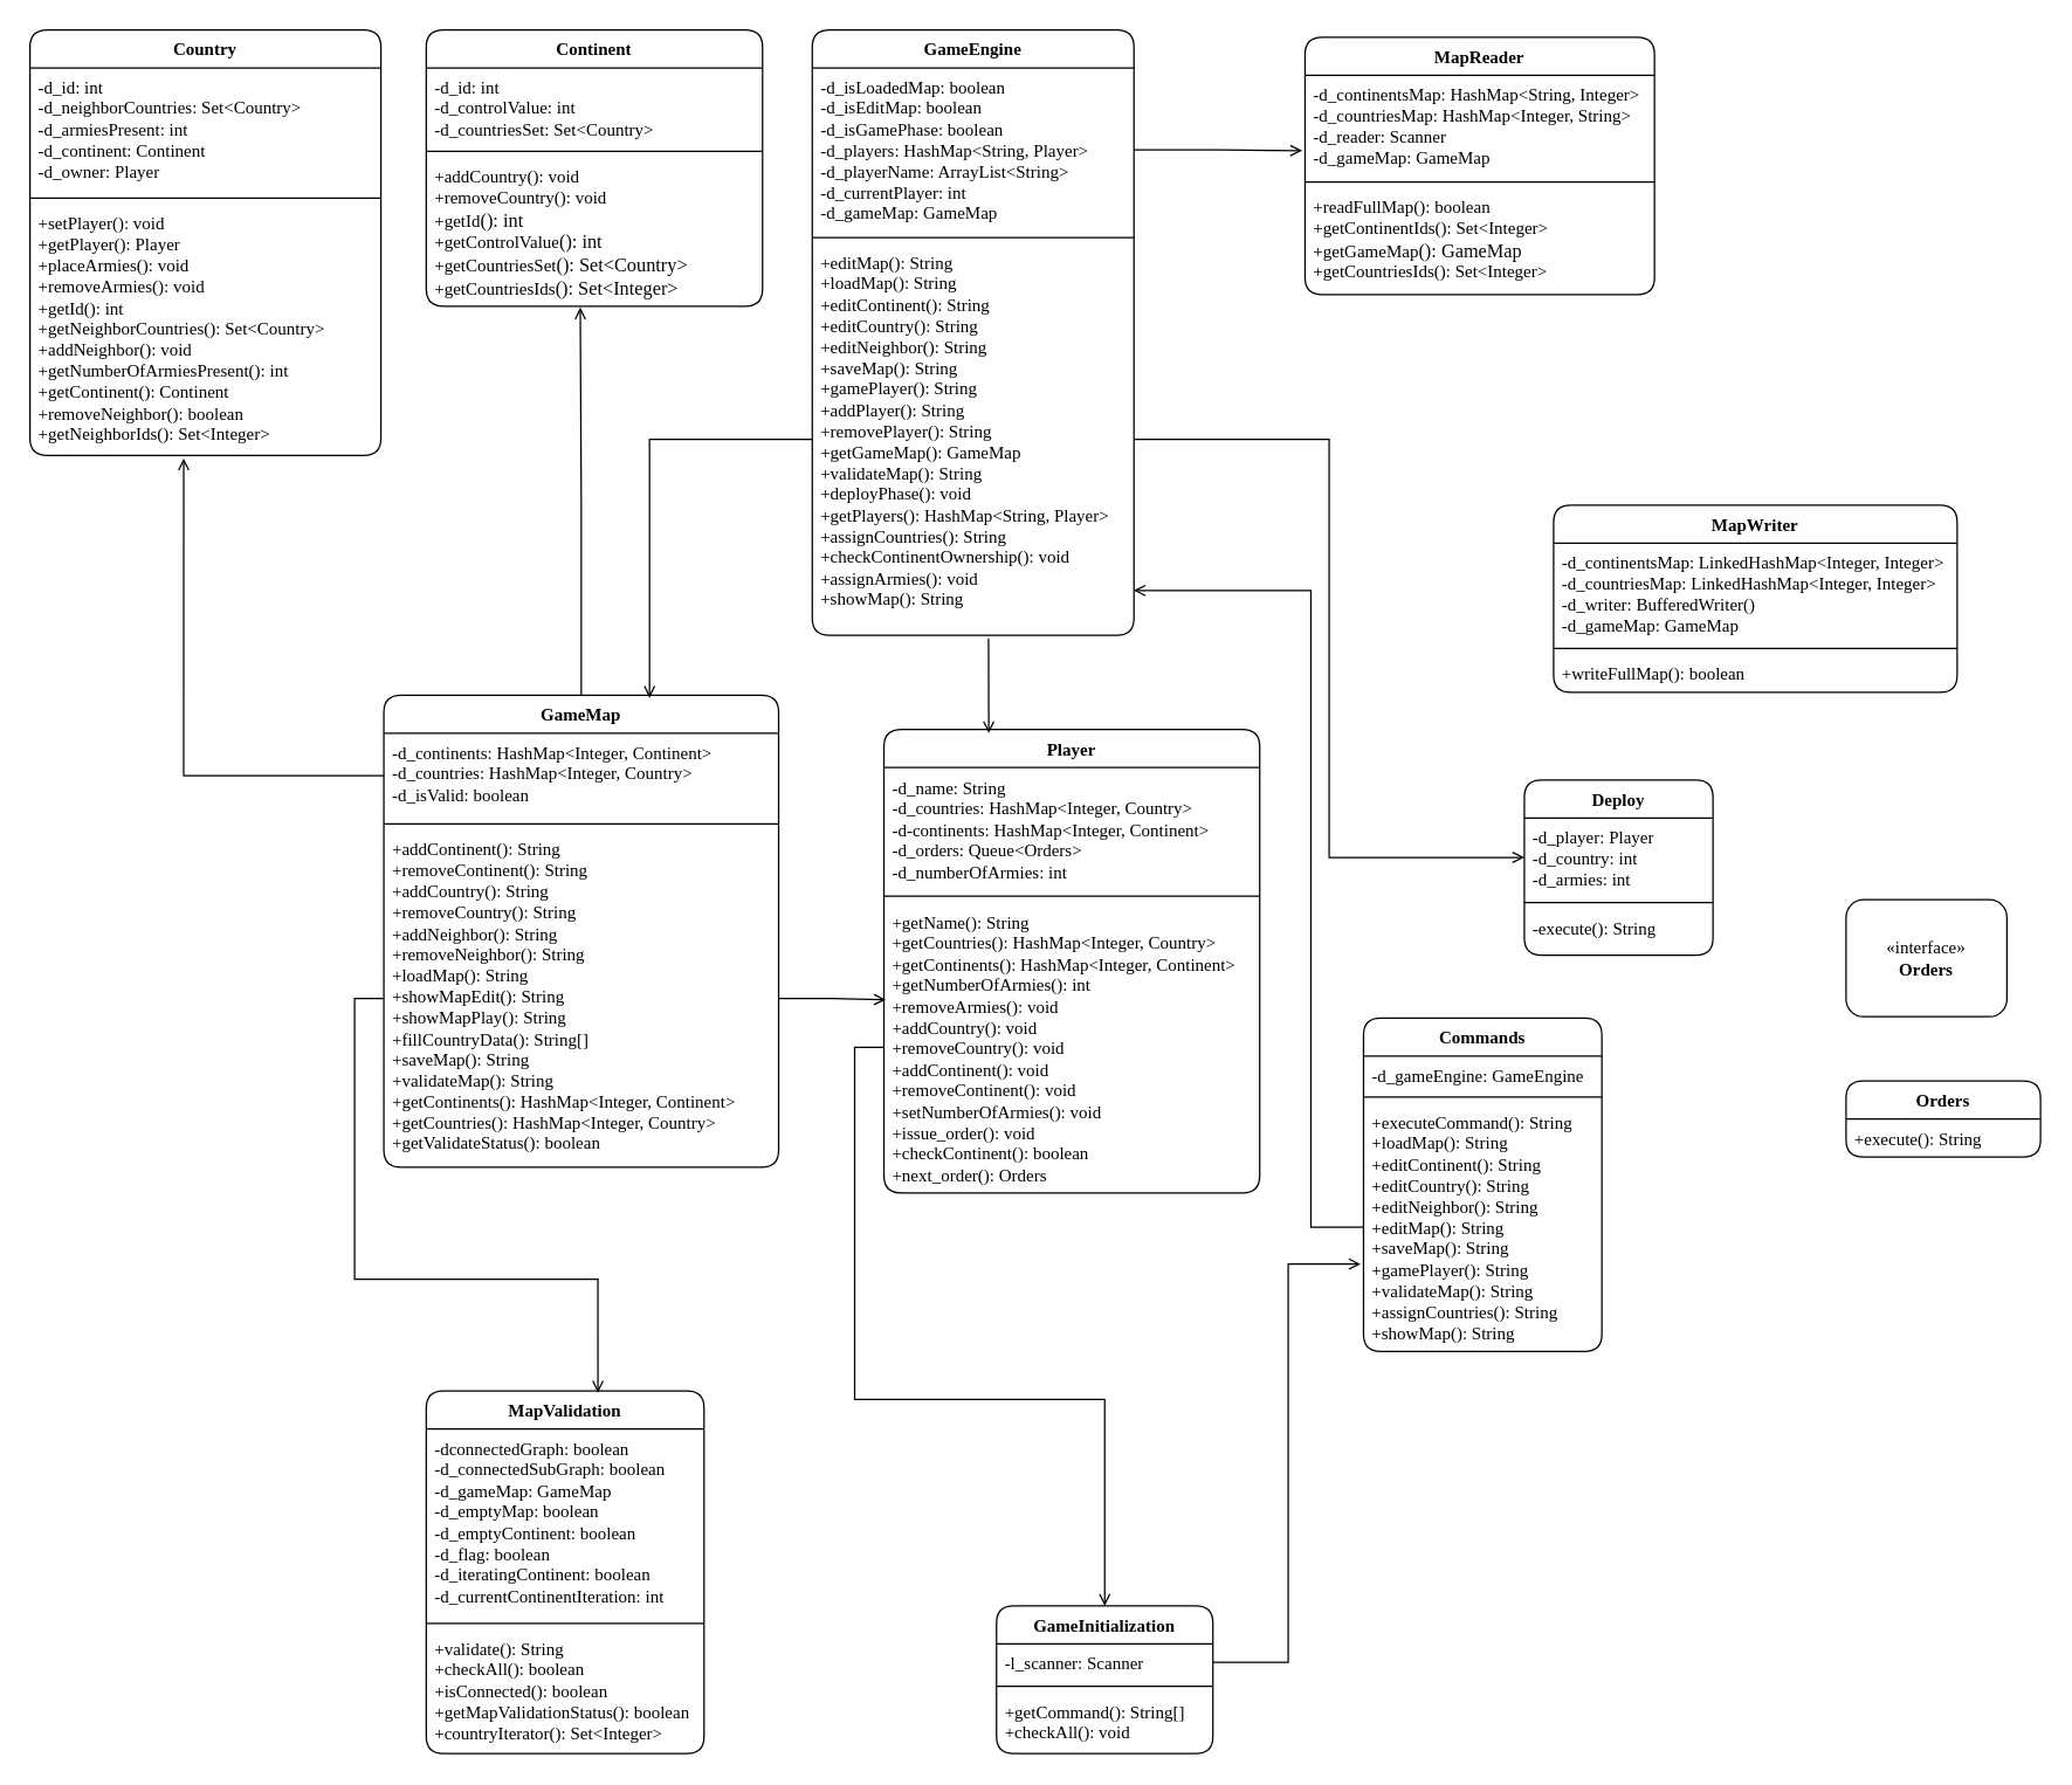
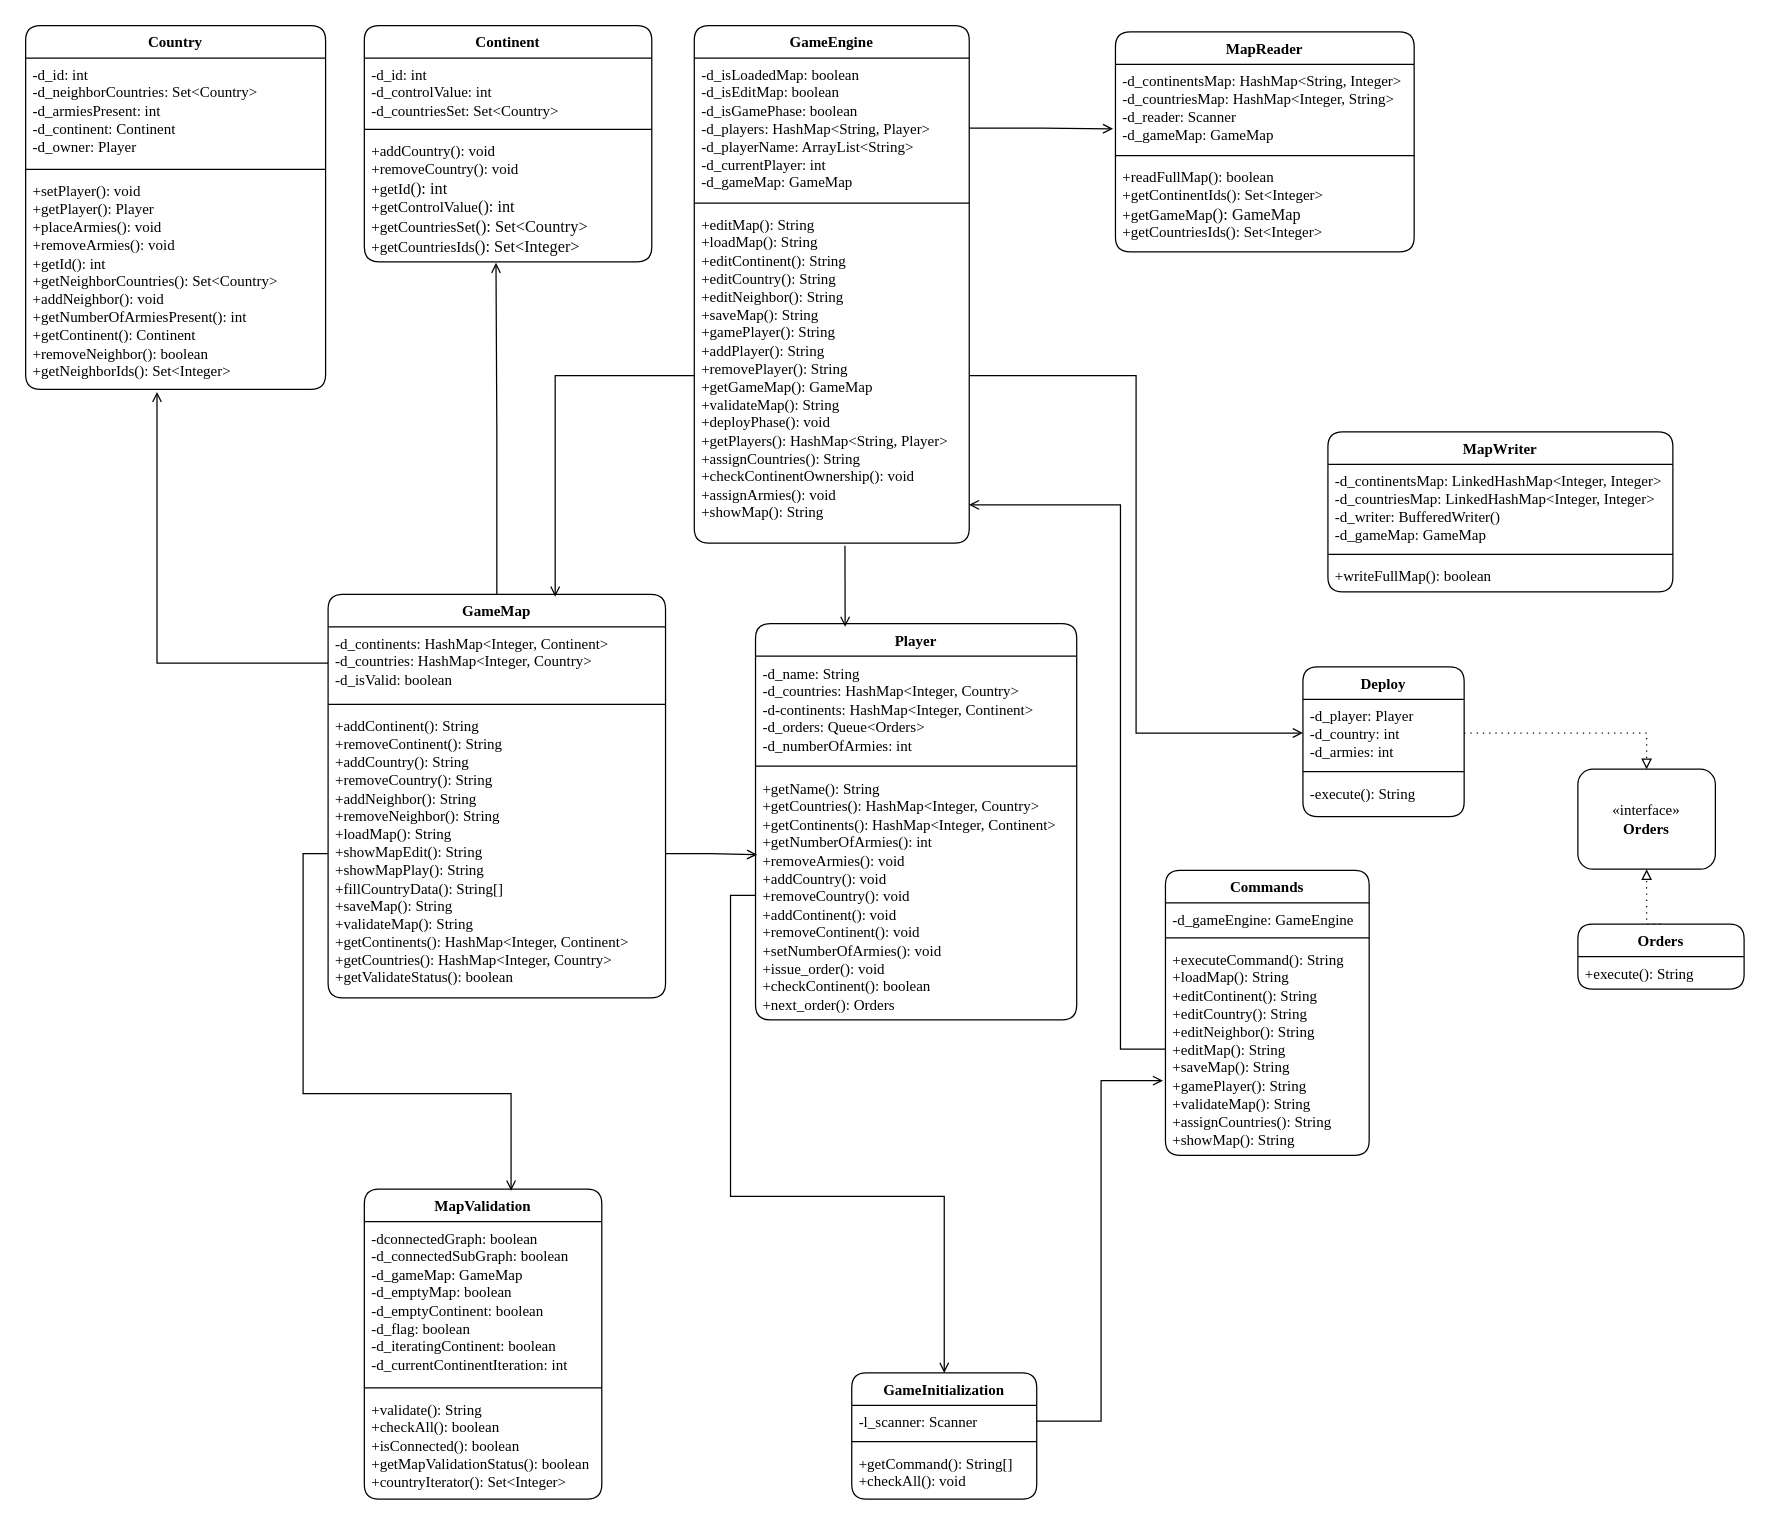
+ <mxCell id="54" style="edgeStyle=orthogonalEdgeStyle;rounded=0;orthogonalLoop=1;jettySize=auto;html=1;exitX=1;exitY=0.5;exitDx=0;exitDy=0;entryX=0.5;entryY=0;entryDx=0;entryDy=0;dashed=1;dashPattern=1 4;endArrow=block;endFill=0;" edge="1" parent="1" source="31" target="34"><mxGeometry relative="1" as="geometry" /></mxCell>
+ <mxCell id="35" style="edgeStyle=orthogonalEdgeStyle;rounded=0;orthogonalLoop=1;jettySize=auto;html=1;exitX=0.5;exitY=0;exitDx=0;exitDy=0;entryX=0.5;entryY=1;entryDx=0;entryDy=0;dashed=1;dashPattern=1 4;endArrow=block;endFill=0;" edge="1" parent="1" source="36" target="34"><mxGeometry relative="1" as="geometry"><Array as="points"><mxPoint x="1317" y="739" /></Array></mxGeometry></mxCell>
